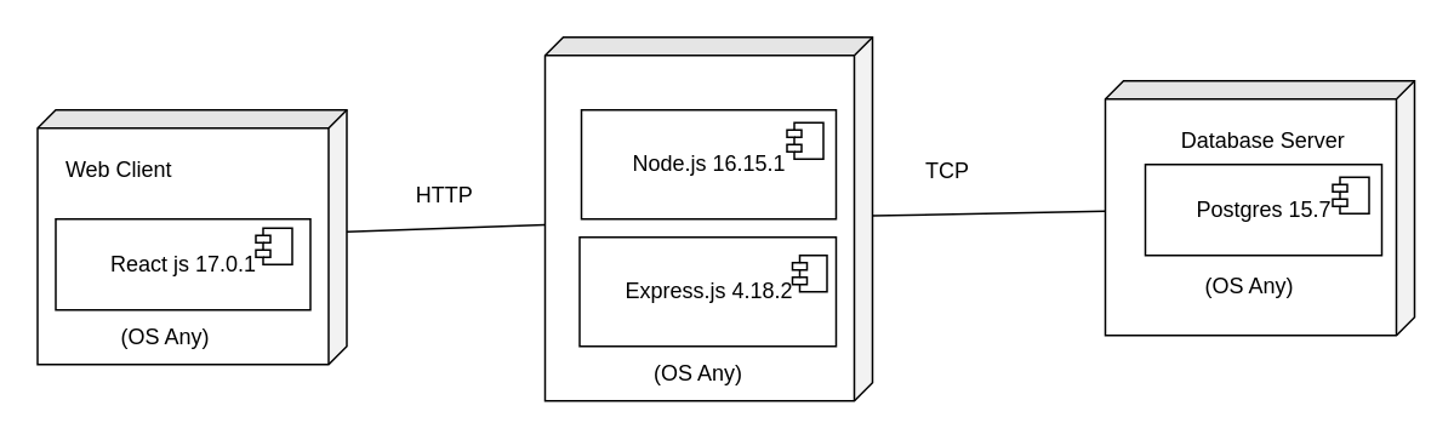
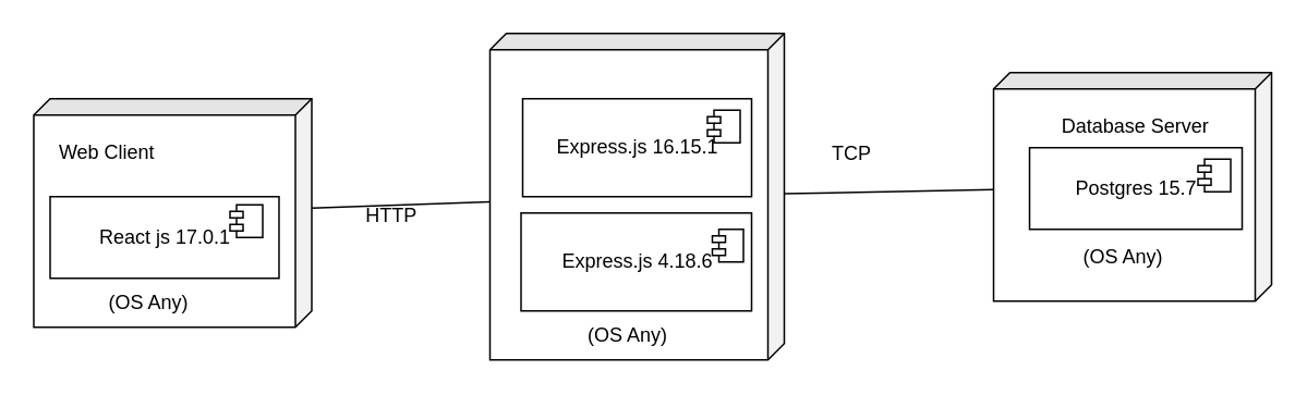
- <mxCell id="3" value="Node.js 16.15.1" style="html=1;dropTarget=0;" parent="1" vertex="1"><mxGeometry x="319" y="60" width="140" height="60" as="geometry" /></mxCell>
+ <mxCell id="3" value="Express.js 16.15.1" style="html=1;dropTarget=0;" parent="1" vertex="1"><mxGeometry x="319" y="60" width="140" height="60" as="geometry" /></mxCell>
- <mxCell id="12" value="HTTP" style="text;html=1;strokeColor=none;fillColor=none;align=center;verticalAlign=middle;whiteSpace=wrap;rounded=0;" parent="1" vertex="1"><mxGeometry x="214" y="92" width="60" height="30" as="geometry" /></mxCell>
+ <mxCell id="12" value="HTTP" style="text;html=1;strokeColor=none;fillColor=none;align=center;verticalAlign=middle;whiteSpace=wrap;rounded=0;" parent="1" vertex="1"><mxGeometry x="209" y="117" width="60" height="30" as="geometry" /></mxCell>
- <mxCell id="5" value="Express.js 4.18.2" style="html=1;dropTarget=0;" parent="1" vertex="1"><mxGeometry x="318" y="130" width="141" height="60" as="geometry" /></mxCell>
+ <mxCell id="5" value="Express.js 4.18.6" style="html=1;dropTarget=0;" parent="1" vertex="1"><mxGeometry x="318" y="130" width="141" height="60" as="geometry" /></mxCell>
